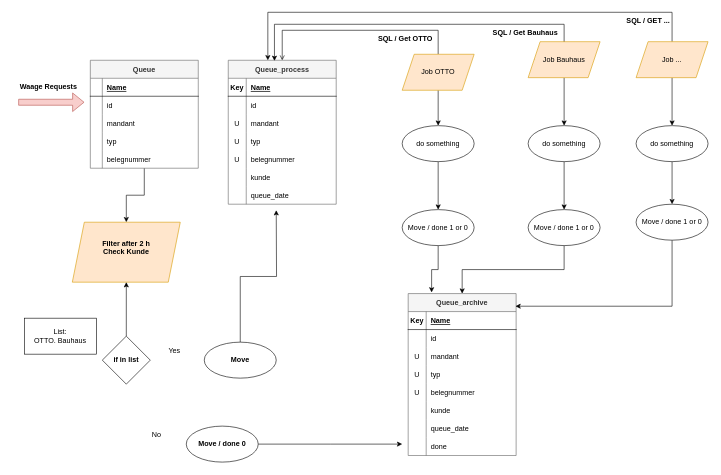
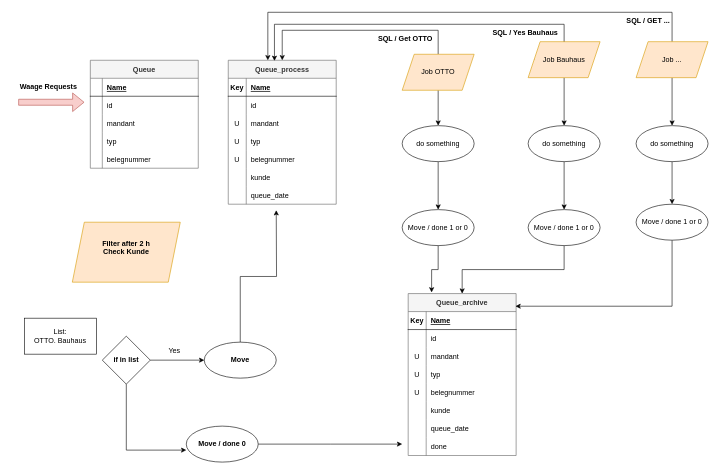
- <mxCell id="92" value="&lt;b&gt;SQL / Get Bauhaus &lt;/b&gt;" style="text;html=1;align=center;verticalAlign=middle;resizable=0;points=[];autosize=1;strokeColor=none;fillColor=none;" parent="1" vertex="1"><mxGeometry x="810" y="40" width="130" height="30" as="geometry" /></mxCell>
+ <mxCell id="92" value="&lt;b&gt;SQL / Yes Bauhaus &lt;/b&gt;" style="text;html=1;align=center;verticalAlign=middle;resizable=0;points=[];autosize=1;strokeColor=none;fillColor=none;" parent="1" vertex="1"><mxGeometry x="810" y="40" width="130" height="30" as="geometry" /></mxCell>
- <mxCell id="78" style="edgeStyle=orthogonalEdgeStyle;rounded=0;orthogonalLoop=1;jettySize=auto;html=1;exitX=0.5;exitY=0;exitDx=0;exitDy=0;entryX=0.5;entryY=0;entryDx=0;entryDy=0;endArrow=open;" parent="1" source="79" target="19" edge="1"><mxGeometry relative="1" as="geometry"><Array as="points"><mxPoint x="730" y="50" /><mxPoint x="470" y="50" /></Array></mxGeometry></mxCell>
+ <mxCell id="78" style="edgeStyle=orthogonalEdgeStyle;rounded=0;orthogonalLoop=1;jettySize=auto;html=1;exitX=0.5;exitY=0;exitDx=0;exitDy=0;entryX=0.5;entryY=0;entryDx=0;entryDy=0;" parent="1" source="79" target="19" edge="1"><mxGeometry relative="1" as="geometry"><Array as="points"><mxPoint x="730" y="50" /><mxPoint x="470" y="50" /></Array></mxGeometry></mxCell>
- <mxCell id="2" value="" style="edgeStyle=orthogonalEdgeStyle;rounded=0;orthogonalLoop=1;jettySize=auto;html=1;" parent="1" source="3" target="66" edge="1"><mxGeometry relative="1" as="geometry" /></mxCell>
- <mxCell id="67" value="" style="edgeStyle=orthogonalEdgeStyle;rounded=0;orthogonalLoop=1;jettySize=auto;html=1;" parent="1" source="69" target="66" edge="1"><mxGeometry relative="1" as="geometry" /></mxCell>
+ <mxCell id="67" value="" style="edgeStyle=orthogonalEdgeStyle;rounded=0;orthogonalLoop=1;jettySize=auto;html=1;" parent="1" source="69" target="74" edge="1"><mxGeometry relative="1" as="geometry" /></mxCell>
- <mxCell id="72" value="No" style="text;html=1;align=center;verticalAlign=middle;resizable=0;points=[];autosize=1;strokeColor=none;fillColor=none;" parent="1" vertex="1"><mxGeometry x="240" y="710" width="40" height="30" as="geometry" /></mxCell>
+ <mxCell id="68" style="edgeStyle=orthogonalEdgeStyle;rounded=0;orthogonalLoop=1;jettySize=auto;html=1;exitX=0.5;exitY=1;exitDx=0;exitDy=0;entryX=0;entryY=0.667;entryDx=0;entryDy=0;entryPerimeter=0;" parent="1" source="69" target="71" edge="1"><mxGeometry relative="1" as="geometry" /></mxCell>
